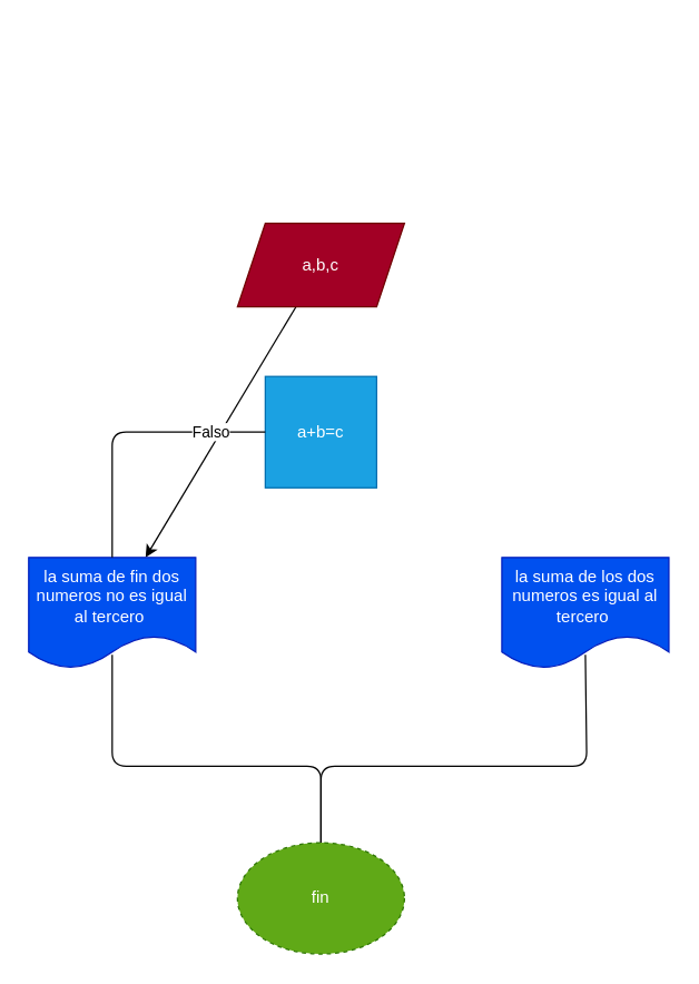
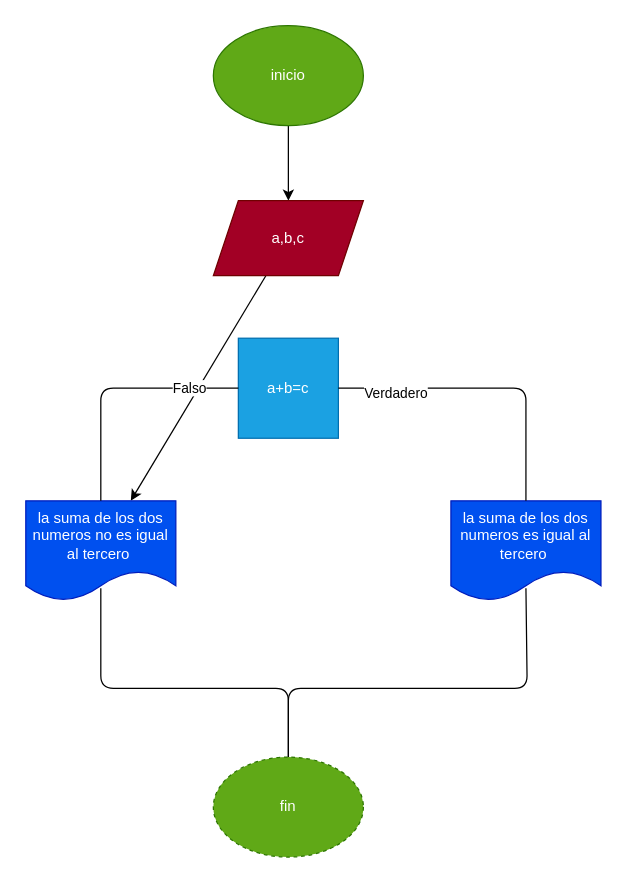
+ <mxCell id="3" value="inicio" style="ellipse;whiteSpace=wrap;html=1;fillColor=#60a917;fontColor=#ffffff;strokeColor=#2D7600;" vertex="1" parent="1"><mxGeometry x="170" width="120" height="80" as="geometry" y="20" /></mxCell>
+ <mxCell id="2" value="" style="edgeStyle=none;html=1;" edge="1" parent="1" source="3" target="5"><mxGeometry relative="1" as="geometry" /></mxCell>
+ <mxCell id="9" value="" style="endArrow=none;html=1;entryX=1;entryY=0.5;entryDx=0;entryDy=0;exitX=0.5;exitY=0;exitDx=0;exitDy=0;" edge="1" parent="1" source="7" target="6"><mxGeometry width="50" height="50" relative="1" as="geometry"><mxPoint x="260" y="440" as="sourcePoint" /><mxPoint x="310" y="390" as="targetPoint" /><Array as="points"><mxPoint x="420" y="310" /></Array></mxGeometry></mxCell>
+ <mxCell id="10" value="Verdadero" style="edgeLabel;html=1;align=center;verticalAlign=middle;resizable=0;points=[];" vertex="1" connectable="0" parent="9"><mxGeometry x="0.625" y="3" relative="1" as="geometry"><mxPoint as="offset" /></mxGeometry></mxCell>
- <mxCell id="8" value="la suma de fin dos numeros no es igual al tercero&amp;nbsp;" style="shape=document;whiteSpace=wrap;html=1;boundedLbl=1;fillColor=#0050ef;fontColor=#ffffff;strokeColor=#001DBC;" vertex="1" parent="1"><mxGeometry x="20" y="400" width="120" height="80" as="geometry" /></mxCell>
+ <mxCell id="8" value="la suma de los dos numeros no es igual al tercero&amp;nbsp;" style="shape=document;whiteSpace=wrap;html=1;boundedLbl=1;fillColor=#0050ef;fontColor=#ffffff;strokeColor=#001DBC;" vertex="1" parent="1"><mxGeometry x="20" y="400" width="120" height="80" as="geometry" /></mxCell>
